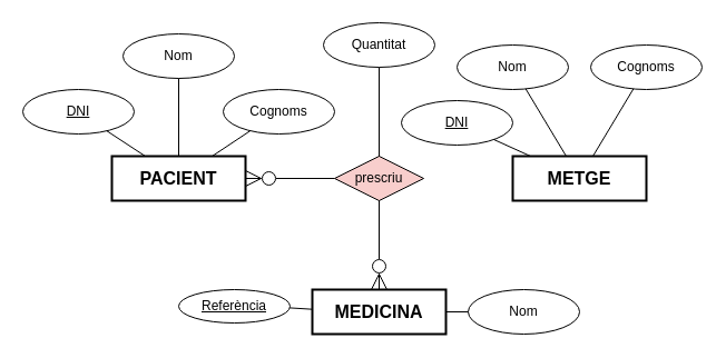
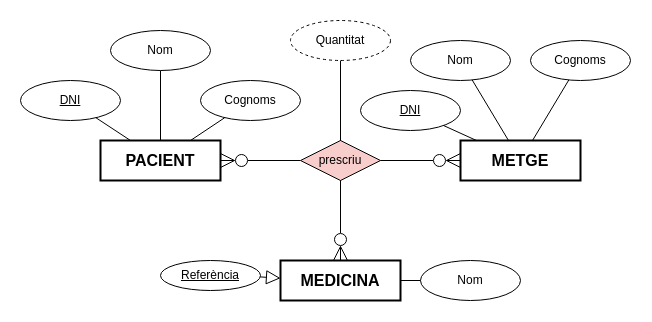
- <mxCell id="27" value="Quantitat" style="ellipse;whiteSpace=wrap;html=1;align=center;fontStyle=0;" vertex="1" parent="1"><mxGeometry x="290" y="20" width="100" height="40" as="geometry" /></mxCell>
+ <mxCell id="27" value="Quantitat" style="ellipse;whiteSpace=wrap;html=1;align=center;fontStyle=0;dashed=1;" vertex="1" parent="1"><mxGeometry x="290" y="20" width="100" height="40" as="geometry" /></mxCell>
+ <mxCell id="14" style="edgeStyle=orthogonalEdgeStyle;rounded=0;orthogonalLoop=1;jettySize=auto;html=1;endArrow=ERzeroToMany;endFill=0;endSize=12;" parent="1" source="13" target="11" edge="1"><mxGeometry relative="1" as="geometry"><mxPoint x="350" y="150" as="sourcePoint" /><mxPoint x="350" y="-10" as="targetPoint" /></mxGeometry></mxCell>
- <mxCell id="22" style="rounded=0;orthogonalLoop=1;jettySize=auto;html=1;endArrow=none;endFill=0;endSize=12;" parent="1" source="21" target="5" edge="1"><mxGeometry relative="1" as="geometry"><mxPoint x="396" y="-20" as="sourcePoint" /><mxPoint x="295" y="260" as="targetPoint" /></mxGeometry></mxCell>
+ <mxCell id="22" style="rounded=0;orthogonalLoop=1;jettySize=auto;html=1;endArrow=block;endFill=0;endSize=12;" parent="1" source="21" target="5" edge="1"><mxGeometry relative="1" as="geometry"><mxPoint x="396" y="-20" as="sourcePoint" /><mxPoint x="295" y="260" as="targetPoint" /></mxGeometry></mxCell>
